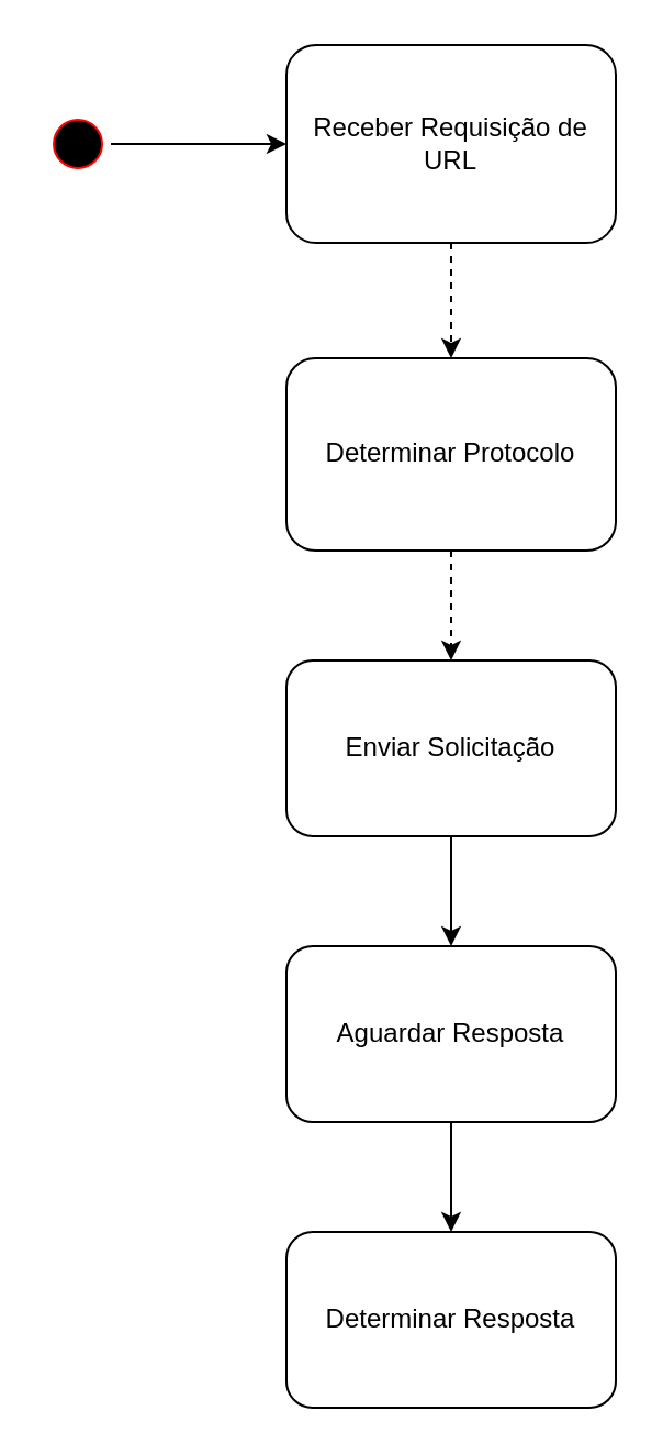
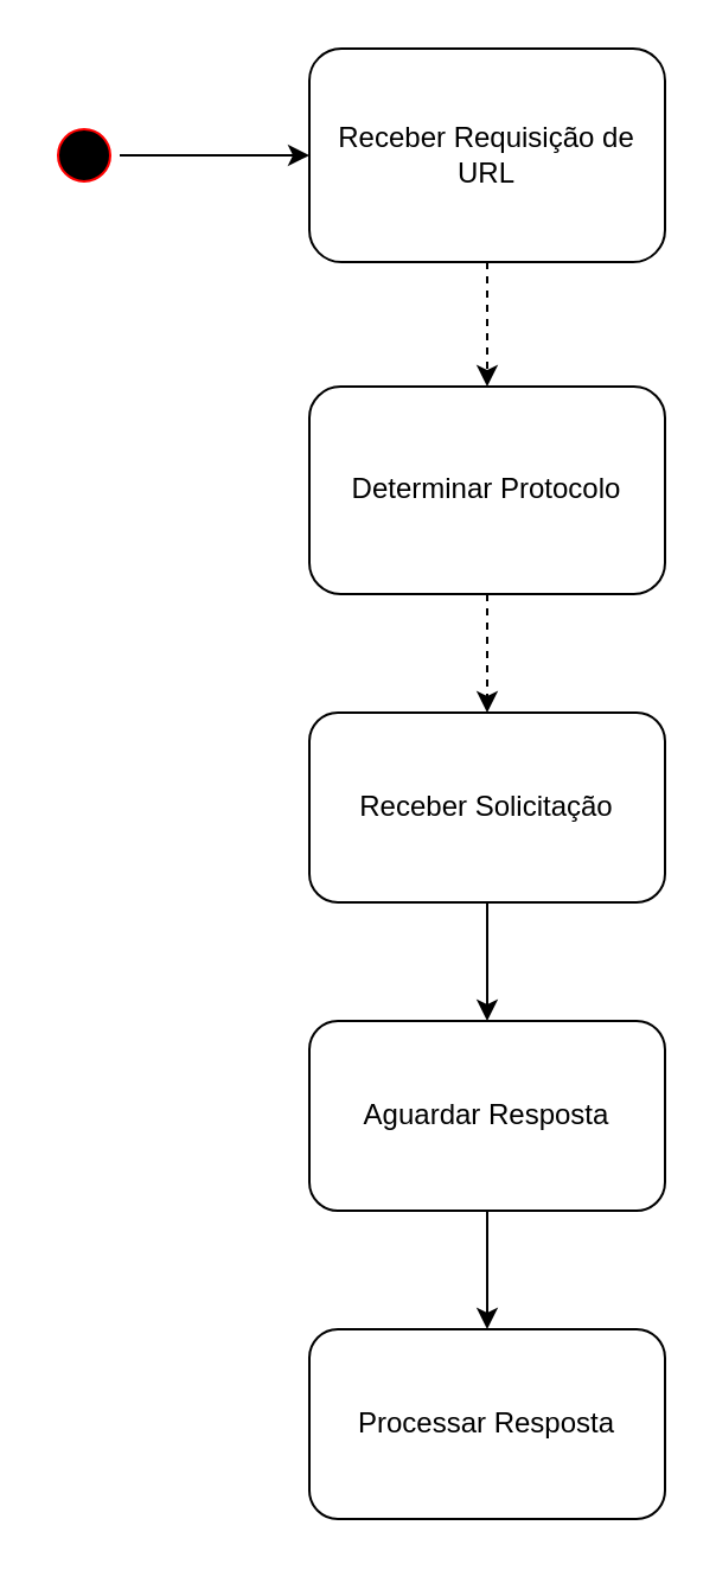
- <mxCell id="5" value="Enviar Solicitação" style="rounded=1;whiteSpace=wrap;html=1;" vertex="1" parent="1"><mxGeometry x="130" y="300" width="150" height="80" as="geometry" /></mxCell>
+ <mxCell id="5" value="Receber Solicitação" style="rounded=1;whiteSpace=wrap;html=1;" vertex="1" parent="1"><mxGeometry x="130" y="300" width="150" height="80" as="geometry" /></mxCell>
- <mxCell id="12" value="Determinar Resposta" style="rounded=1;whiteSpace=wrap;html=1;" vertex="1" parent="1"><mxGeometry x="130" y="560" width="150" height="80" as="geometry" /></mxCell>
+ <mxCell id="12" value="Processar Resposta" style="rounded=1;whiteSpace=wrap;html=1;" vertex="1" parent="1"><mxGeometry x="130" y="560" width="150" height="80" as="geometry" /></mxCell>
